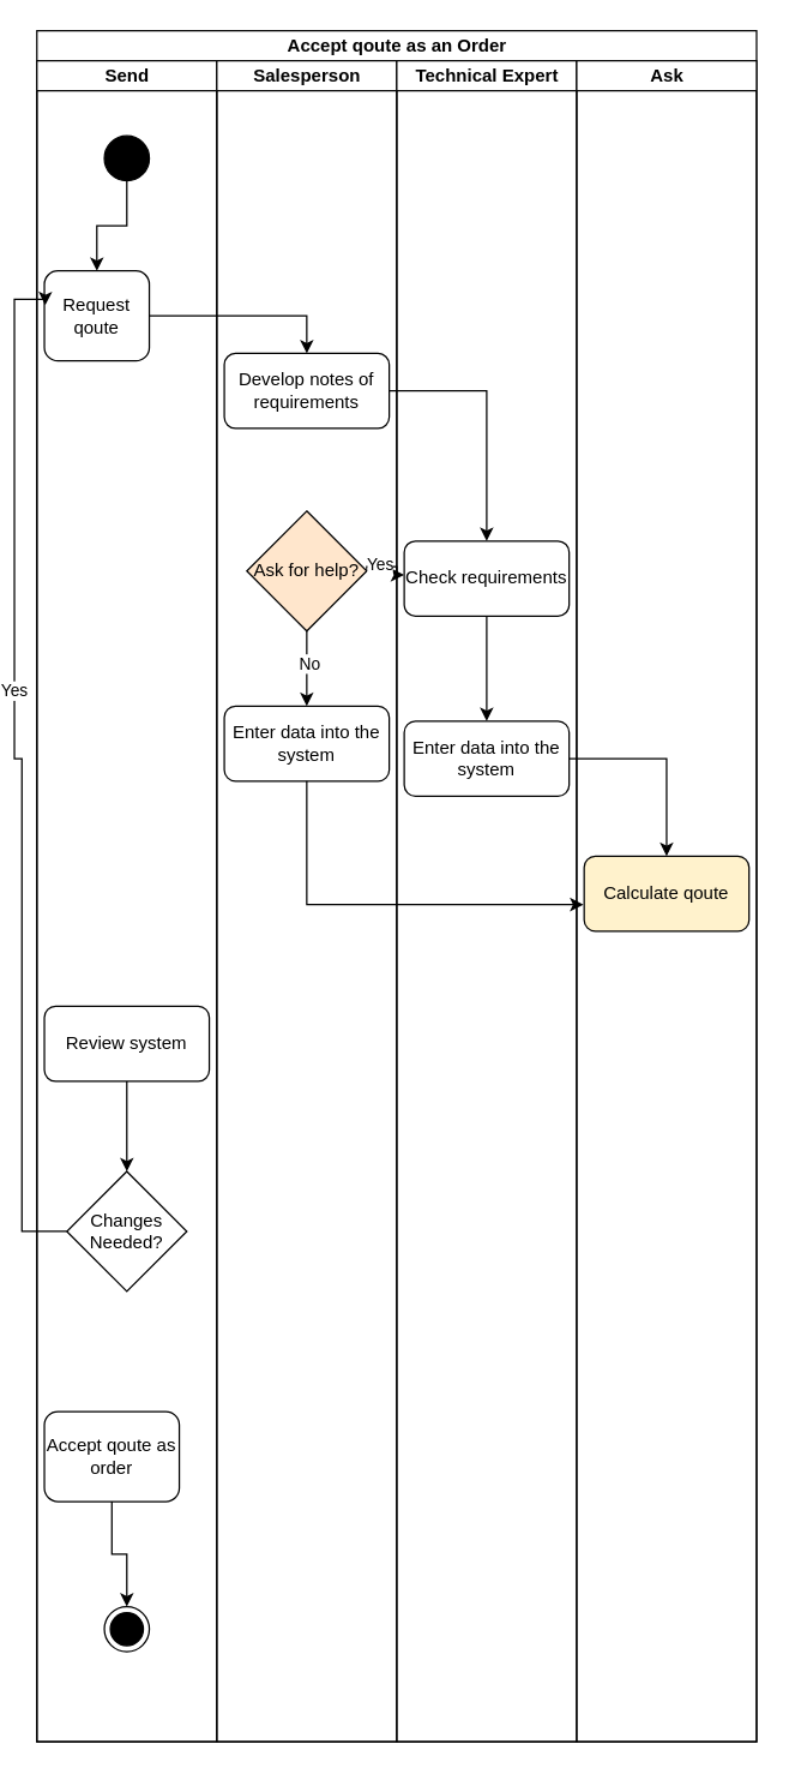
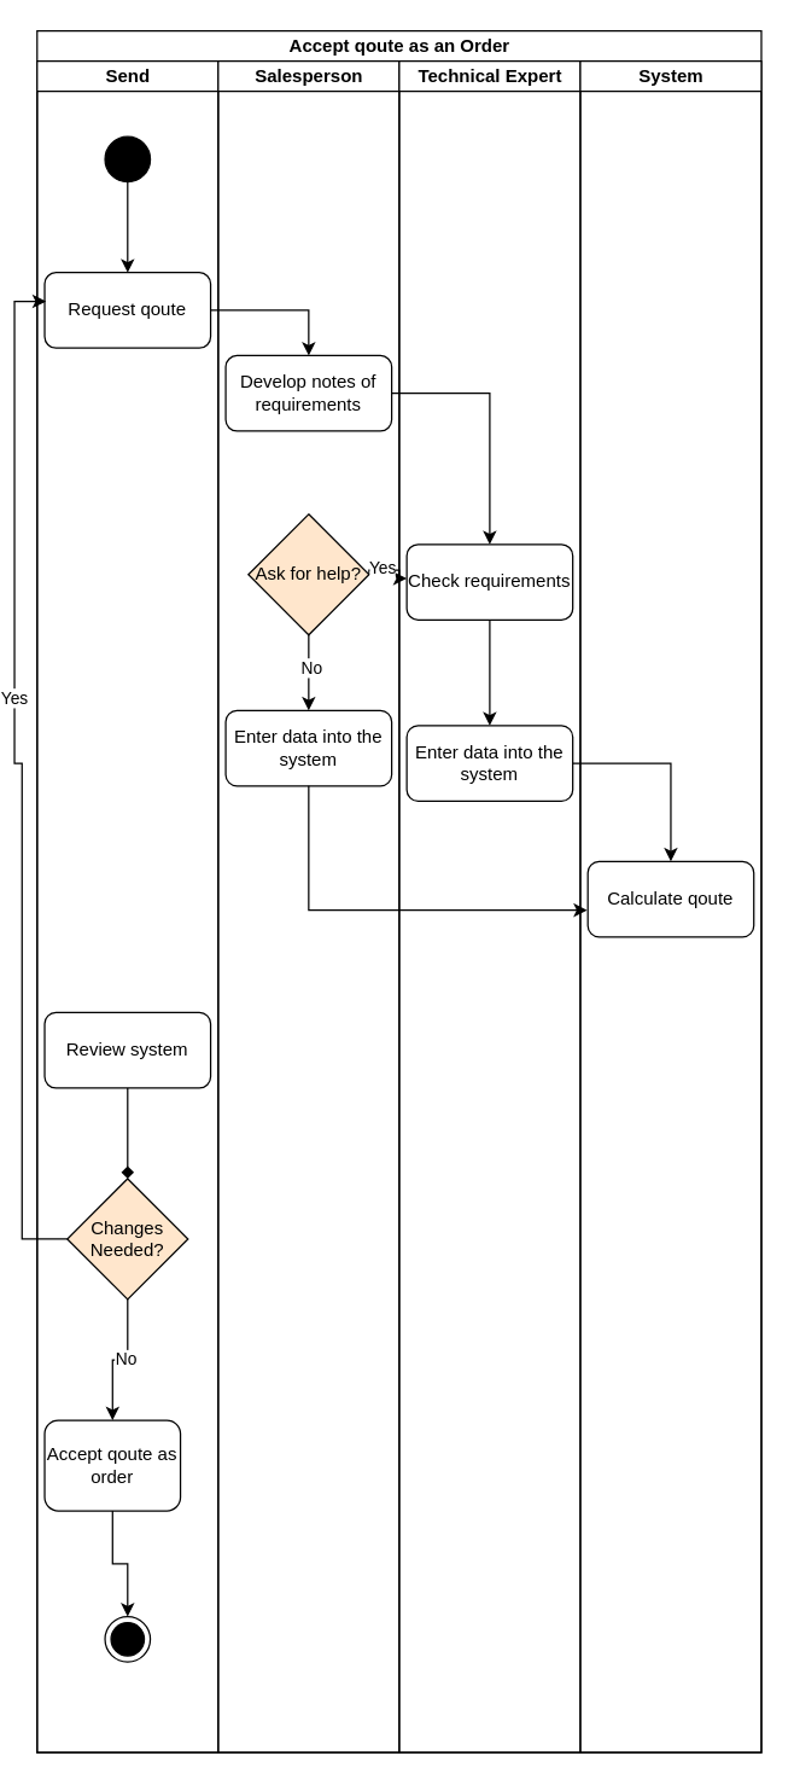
- <mxCell id="30" value="Ask" style="swimlane;startSize=20;html=1;" vertex="1" parent="2"><mxGeometry x="360" y="20" width="120" height="1120" as="geometry" /></mxCell>
+ <mxCell id="30" value="System" style="swimlane;startSize=20;html=1;" vertex="1" parent="2"><mxGeometry x="360" y="20" width="120" height="1120" as="geometry" /></mxCell>
- <mxCell id="6" value="Request qoute" style="rounded=1;whiteSpace=wrap;html=1;" vertex="1" parent="3"><mxGeometry x="5" y="140" width="70" height="60" as="geometry" /></mxCell>
+ <mxCell id="6" value="Request qoute" style="rounded=1;whiteSpace=wrap;html=1;" vertex="1" parent="3"><mxGeometry x="5" y="140" width="110" height="50" as="geometry" /></mxCell>
- <mxCell id="31" value="Calculate qoute" style="rounded=1;whiteSpace=wrap;html=1;fillColor=#fff2cc;" vertex="1" parent="30"><mxGeometry x="5" y="530" width="110" height="50" as="geometry" /></mxCell>
+ <mxCell id="31" value="Calculate qoute" style="rounded=1;whiteSpace=wrap;html=1;" vertex="1" parent="30"><mxGeometry x="5" y="530" width="110" height="50" as="geometry" /></mxCell>
- <mxCell id="7" value="" style="edgeStyle=orthogonalEdgeStyle;rounded=0;orthogonalLoop=1;jettySize=auto;html=1;" edge="1" parent="3" source="8" target="11"><mxGeometry relative="1" as="geometry" /></mxCell>
+ <mxCell id="7" value="" style="edgeStyle=orthogonalEdgeStyle;rounded=0;orthogonalLoop=1;jettySize=auto;html=1;endArrow=diamond;" edge="1" parent="3" source="8" target="11"><mxGeometry relative="1" as="geometry" /></mxCell>
- <mxCell id="11" value="Changes Needed?" style="rhombus;whiteSpace=wrap;html=1;" vertex="1" parent="3"><mxGeometry x="20.0" y="740" width="80" height="80" as="geometry" /></mxCell>
+ <mxCell id="11" value="Changes Needed?" style="rhombus;whiteSpace=wrap;html=1;fillColor=#ffe6cc;" vertex="1" parent="3"><mxGeometry x="20.0" y="740" width="80" height="80" as="geometry" /></mxCell>
+ <mxCell id="9" value="" style="edgeStyle=orthogonalEdgeStyle;rounded=0;orthogonalLoop=1;jettySize=auto;html=1;" edge="1" parent="3" source="11" target="13"><mxGeometry relative="1" as="geometry" /></mxCell>
+ <mxCell id="10" value="No" style="edgeLabel;html=1;align=center;verticalAlign=middle;resizable=0;points=[];" vertex="1" connectable="0" parent="9"><mxGeometry x="-0.064" y="-1" relative="1" as="geometry"><mxPoint as="offset" /></mxGeometry></mxCell>
